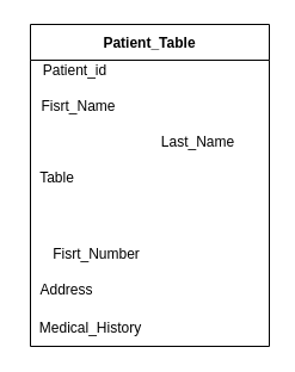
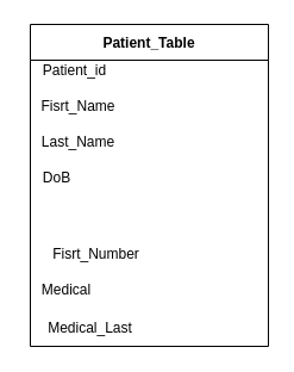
- <mxCell id="4" value="Last_Name" style="text;html=1;align=center;verticalAlign=middle;resizable=0;points=[];autosize=1;strokeColor=none;fillColor=none;" vertex="1" parent="2"><mxGeometry x="100" y="84" width="80" height="30" as="geometry" /></mxCell>
+ <mxCell id="4" value="Last_Name" style="text;html=1;align=center;verticalAlign=middle;resizable=0;points=[];autosize=1;strokeColor=none;fillColor=none;" vertex="1" parent="2"><mxGeometry y="84" width="80" height="30" as="geometry" /></mxCell>
- <mxCell id="5" value="Table" style="text;html=1;align=center;verticalAlign=middle;resizable=0;points=[];autosize=1;strokeColor=none;fillColor=none;" vertex="1" parent="2"><mxGeometry x="-3" y="114" width="50" height="30" as="geometry" /></mxCell>
+ <mxCell id="5" value="DoB" style="text;html=1;align=center;verticalAlign=middle;resizable=0;points=[];autosize=1;strokeColor=none;fillColor=none;" vertex="1" parent="2"><mxGeometry x="-3" y="114" width="50" height="30" as="geometry" /></mxCell>
- <mxCell id="9" value="Address" style="text;html=1;align=center;verticalAlign=middle;resizable=0;points=[];autosize=1;strokeColor=none;fillColor=none;" vertex="1" parent="1"><mxGeometry x="20" y="228" width="70" height="30" as="geometry" /></mxCell>
+ <mxCell id="9" value="Medical" style="text;html=1;align=center;verticalAlign=middle;resizable=0;points=[];autosize=1;strokeColor=none;fillColor=none;" vertex="1" parent="1"><mxGeometry x="20" y="228" width="70" height="30" as="geometry" /></mxCell>
- <mxCell id="6" value="Medical_History" style="text;html=1;align=center;verticalAlign=middle;resizable=0;points=[];autosize=1;strokeColor=none;fillColor=none;" vertex="1" parent="2"><mxGeometry x="-5" y="240" width="110" height="30" as="geometry" /></mxCell>
+ <mxCell id="6" value="Medical_Last" style="text;html=1;align=center;verticalAlign=middle;resizable=0;points=[];autosize=1;strokeColor=none;fillColor=none;" vertex="1" parent="2"><mxGeometry x="-5" y="240" width="110" height="30" as="geometry" /></mxCell>
